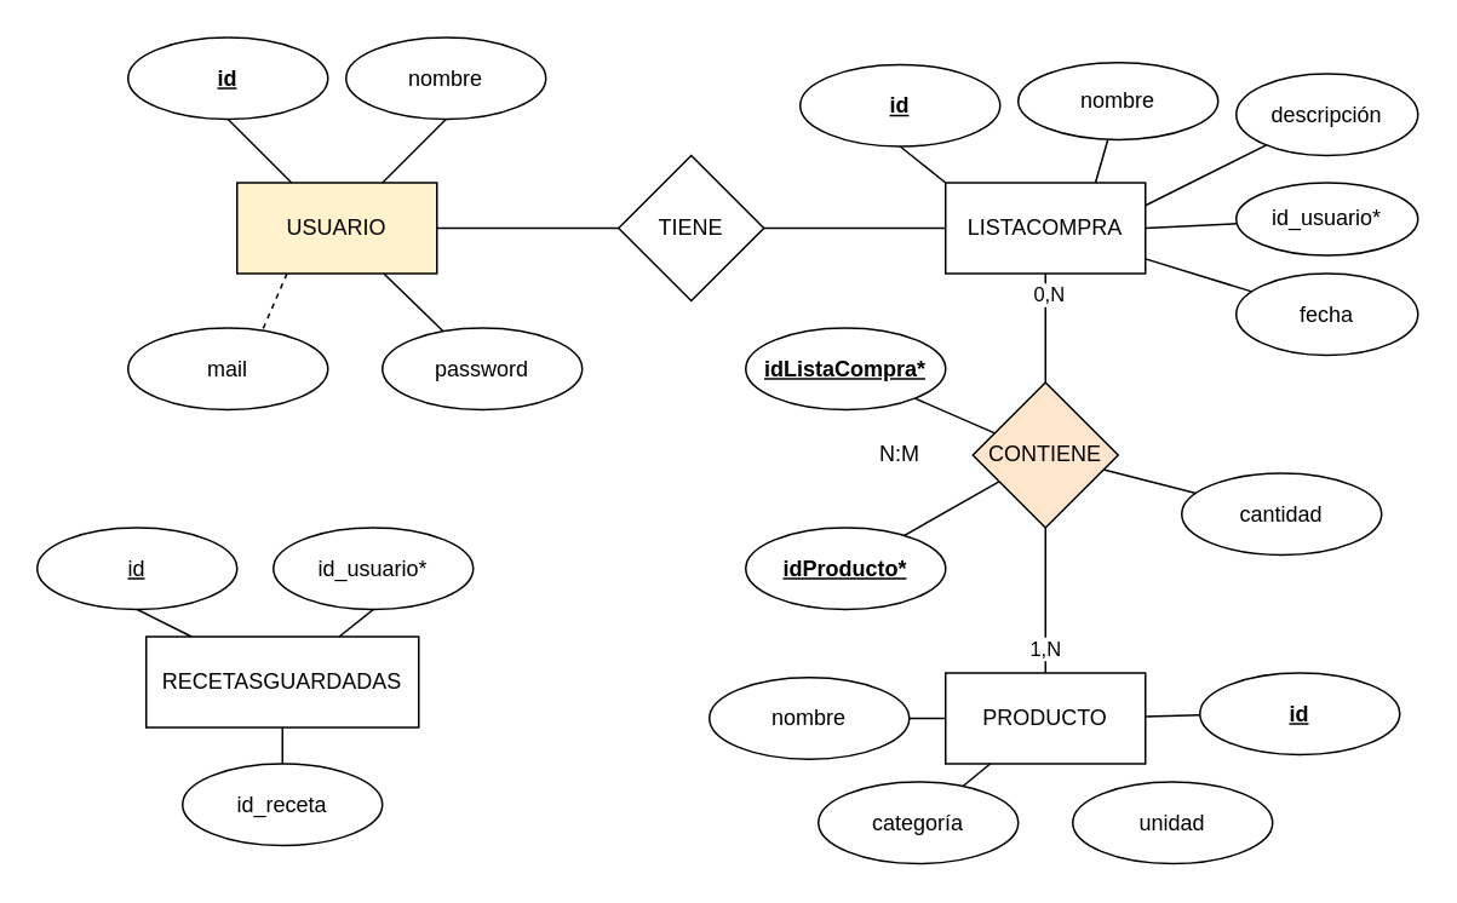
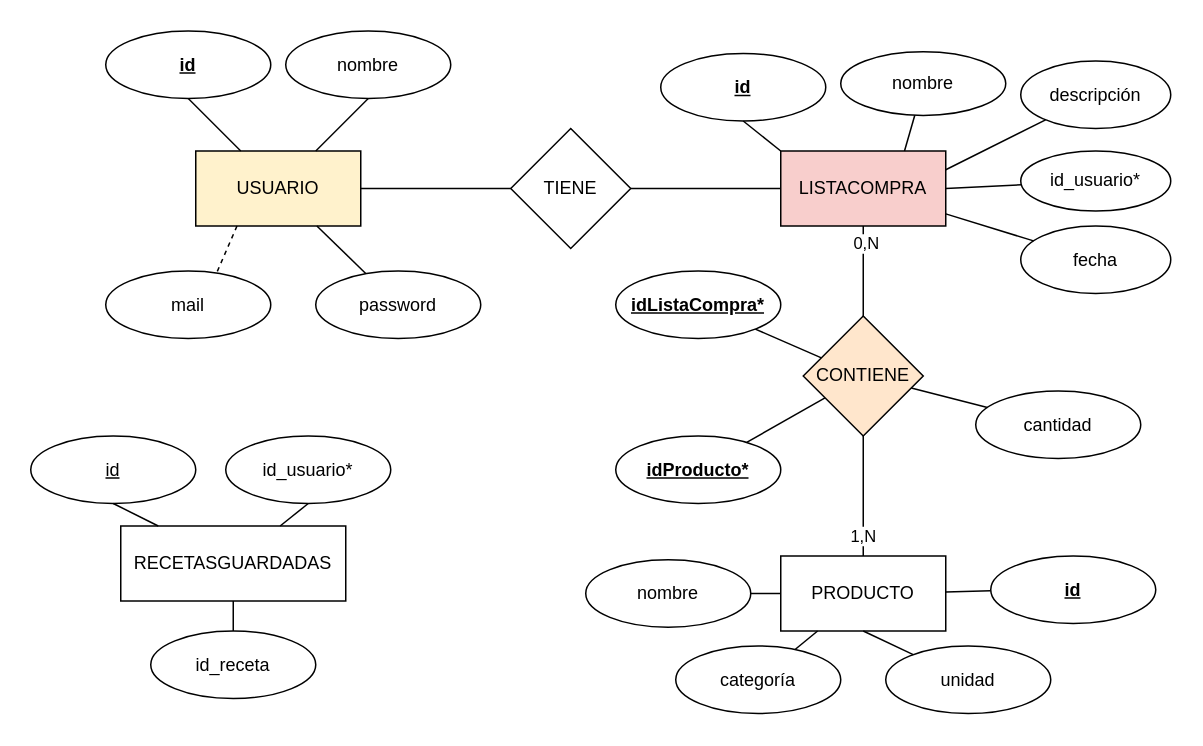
- <mxCell id="6" value="LISTACOMPRA" style="rounded=0;whiteSpace=wrap;html=1;" parent="1" vertex="1"><mxGeometry x="520" y="100" width="110" height="50" as="geometry" /></mxCell>
+ <mxCell id="6" value="LISTACOMPRA" style="rounded=0;whiteSpace=wrap;html=1;fillColor=#f8cecc;" parent="1" vertex="1"><mxGeometry x="520" y="100" width="110" height="50" as="geometry" /></mxCell>
- <mxCell id="37" value="N:M" style="text;html=1;align=center;verticalAlign=middle;whiteSpace=wrap;rounded=0;" parent="1" vertex="1"><mxGeometry x="465" y="235" width="60" height="30" as="geometry" /></mxCell>
+ <mxCell id="34" value="" style="endArrow=none;html=1;entryX=0.5;entryY=1;entryDx=0;entryDy=0;" parent="1" source="33" target="7" edge="1"><mxGeometry width="50" height="50" relative="1" as="geometry"><mxPoint x="520" y="662" as="sourcePoint" /><mxPoint x="595" y="615" as="targetPoint" /><Array as="points" /></mxGeometry></mxCell>
